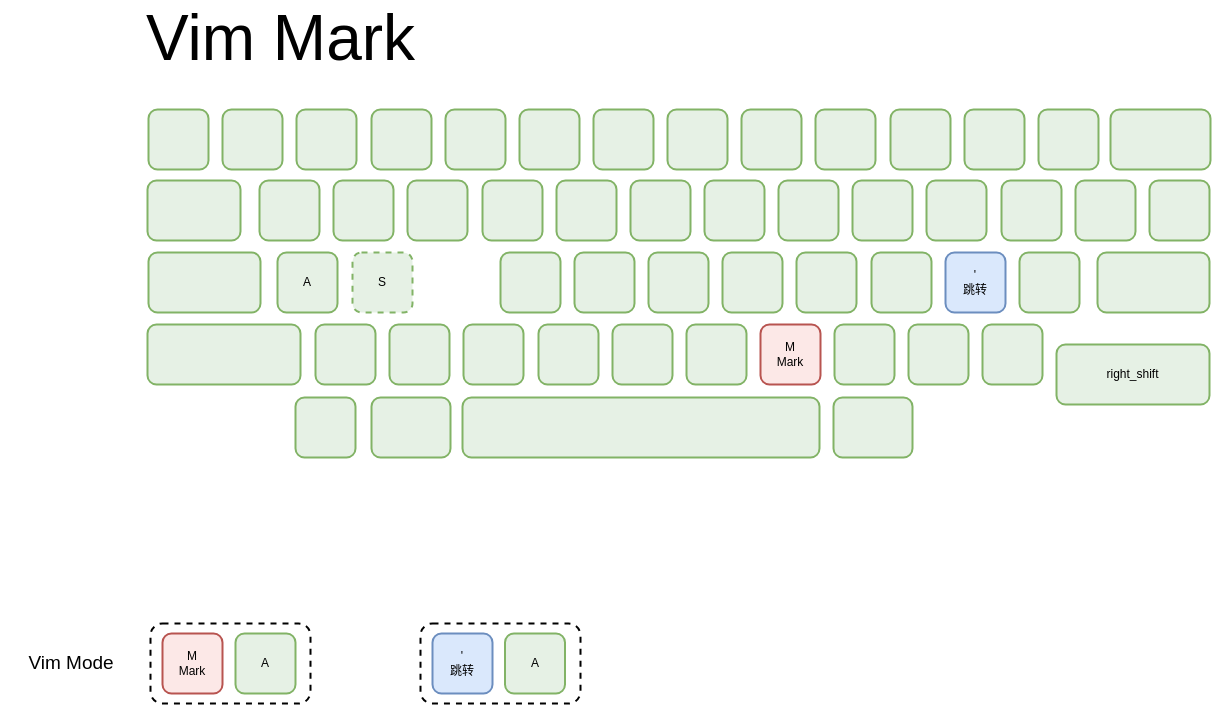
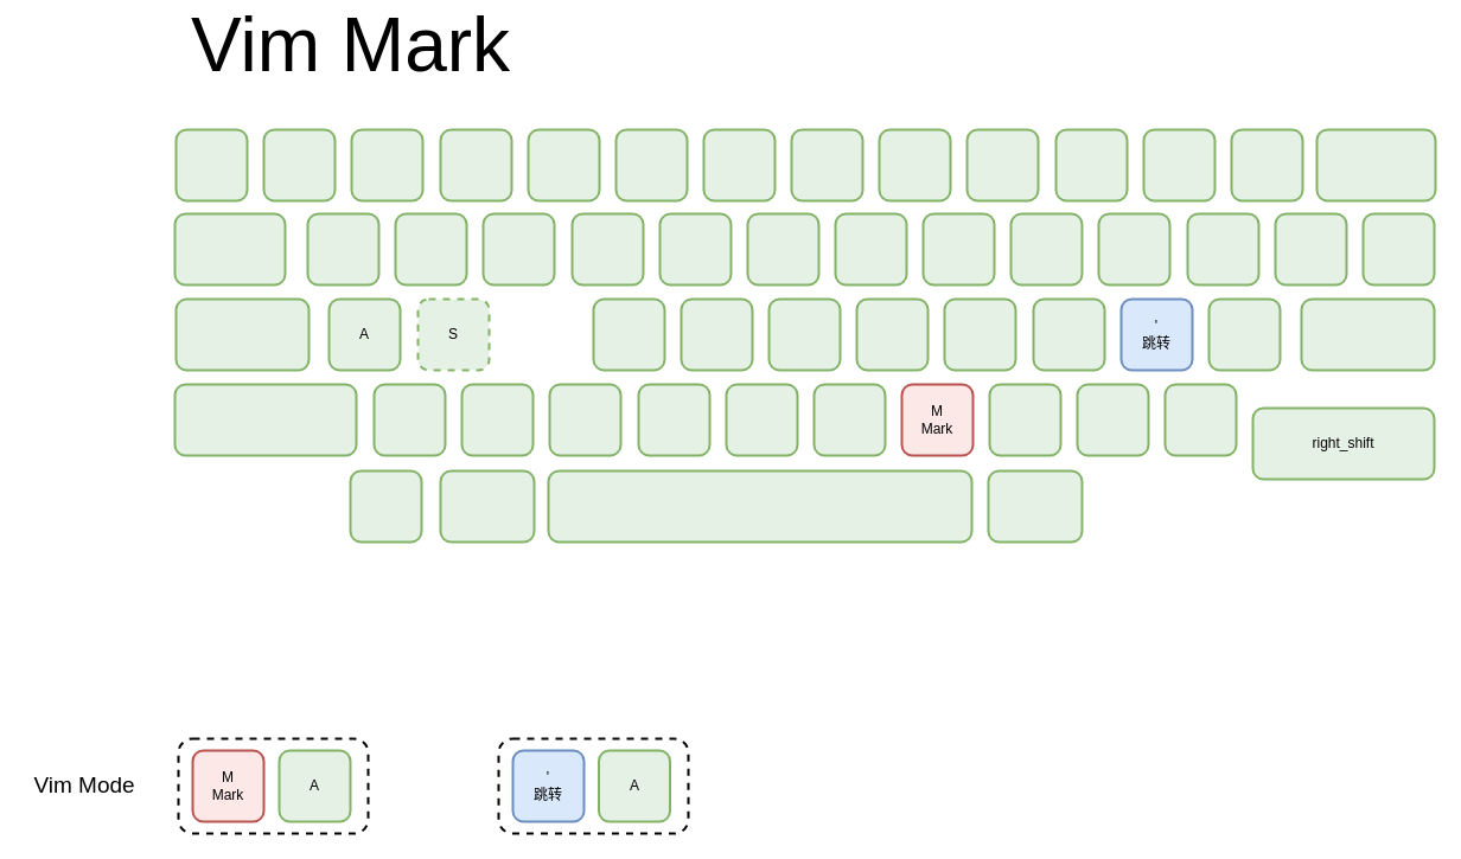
- <mxCell id="58" value="&lt;font&gt;&lt;span style=&quot;font-size: 64px&quot;&gt;Vim Mark&lt;/span&gt;&lt;br&gt;&lt;/font&gt;" style="text;html=1;strokeColor=none;fillColor=none;align=center;verticalAlign=middle;whiteSpace=wrap;rounded=0;opacity=10;" parent="1" vertex="1"><mxGeometry x="126" y="20" width="309" height="30" as="geometry" /></mxCell>
+ <mxCell id="58" value="&lt;font&gt;&lt;span style=&quot;font-size: 64px&quot;&gt;Vim Mark&lt;/span&gt;&lt;br&gt;&lt;/font&gt;" style="text;html=1;strokeColor=none;fillColor=none;align=center;verticalAlign=middle;whiteSpace=wrap;rounded=0;opacity=10;" parent="1" vertex="1"><mxGeometry x="141" y="20" width="309" height="30" as="geometry" /></mxCell>
